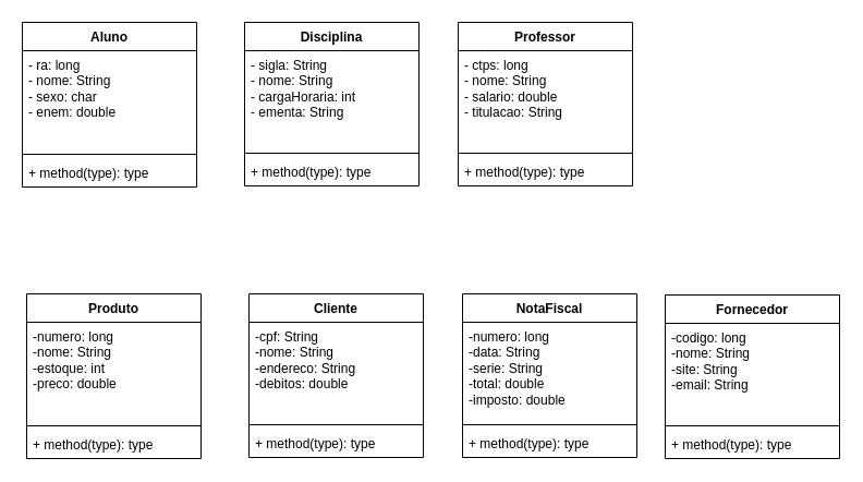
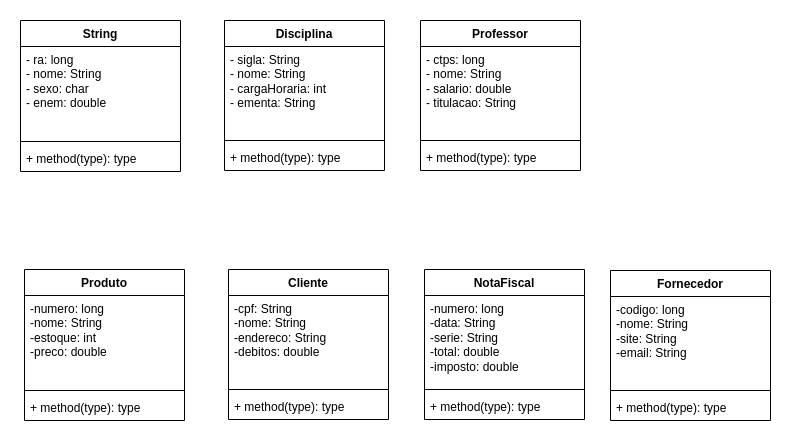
- <mxCell id="6" value="Aluno" style="swimlane;fontStyle=1;align=center;verticalAlign=top;childLayout=stackLayout;horizontal=1;startSize=26;horizontalStack=0;resizeParent=1;resizeParentMax=0;resizeLast=0;collapsible=1;marginBottom=0;whiteSpace=wrap;html=1;" vertex="1" parent="1"><mxGeometry x="20" y="20" width="160" height="151" as="geometry" /></mxCell>
+ <mxCell id="6" value="String" style="swimlane;fontStyle=1;align=center;verticalAlign=top;childLayout=stackLayout;horizontal=1;startSize=26;horizontalStack=0;resizeParent=1;resizeParentMax=0;resizeLast=0;collapsible=1;marginBottom=0;whiteSpace=wrap;html=1;" vertex="1" parent="1"><mxGeometry x="20" y="20" width="160" height="151" as="geometry" /></mxCell>
